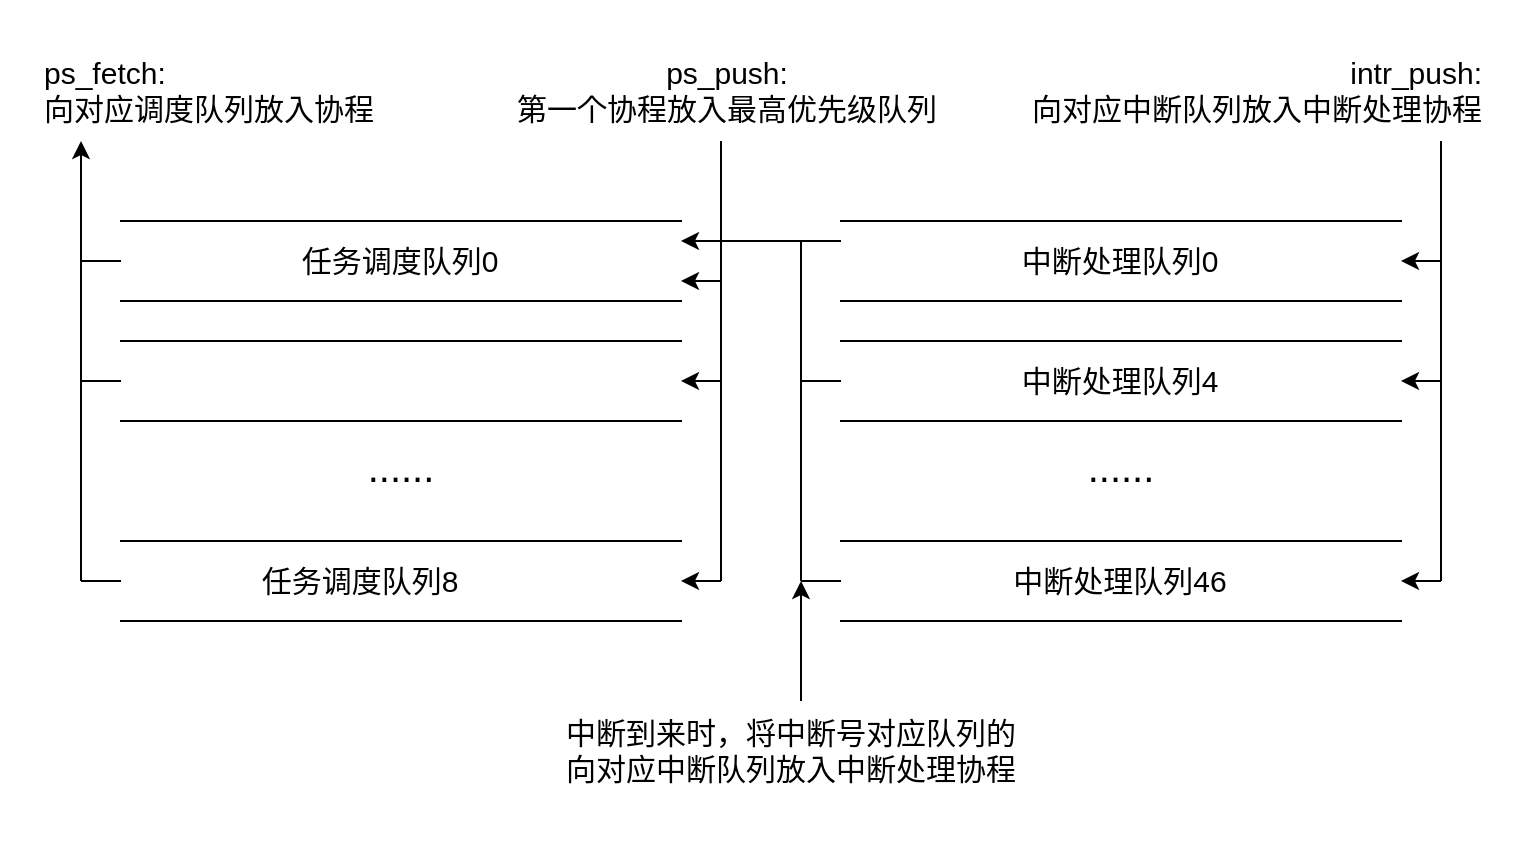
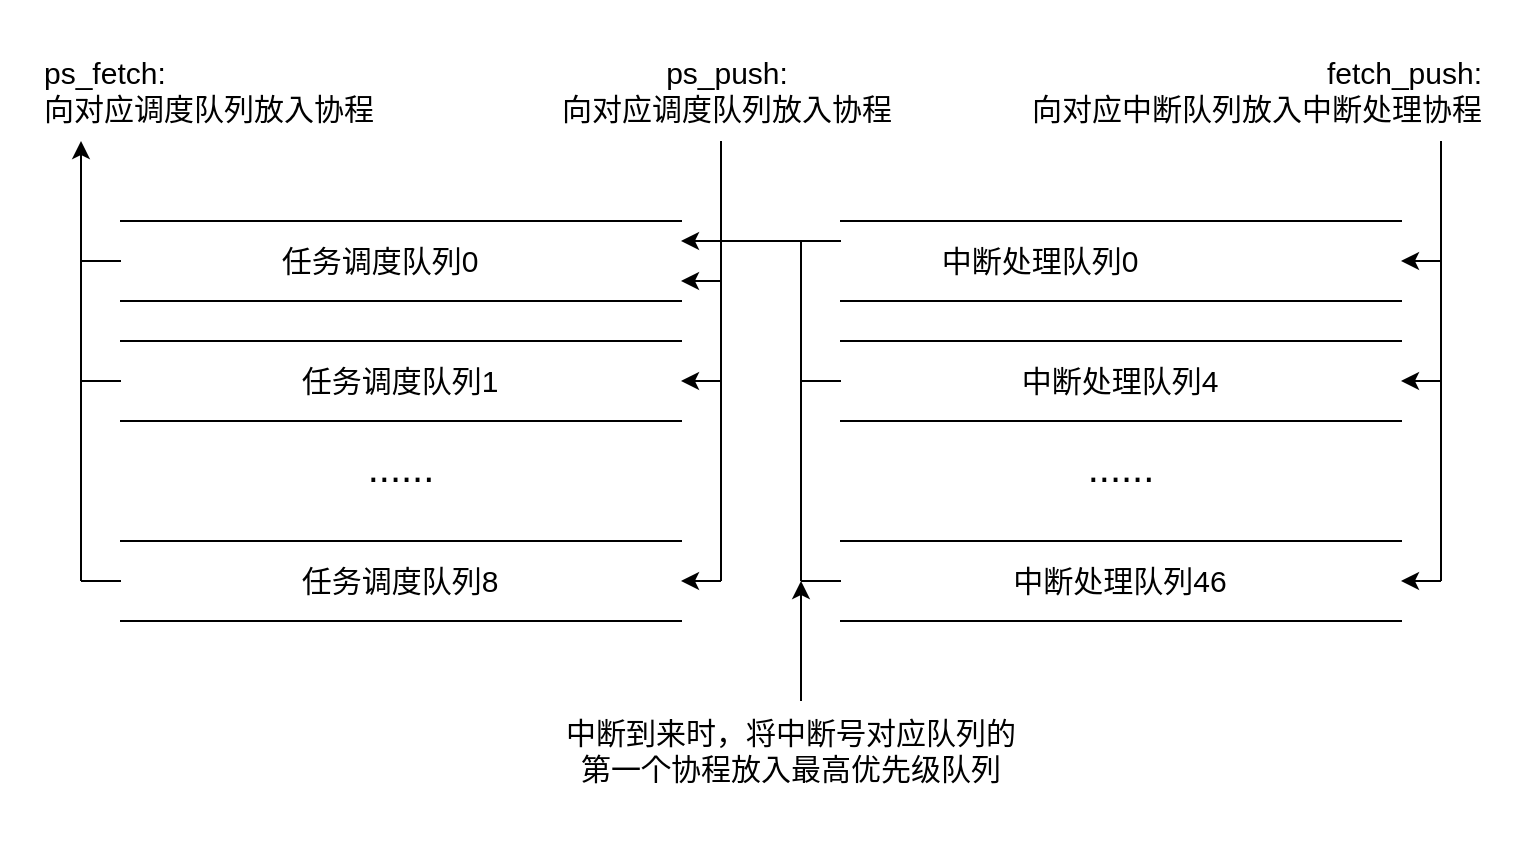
- <mxCell id="33" value="&lt;font style=&quot;font-size: 15px;&quot;&gt;ps_push:&lt;/font&gt;&lt;div style=&quot;font-size: 15px;&quot;&gt;&lt;font style=&quot;font-size: 15px;&quot;&gt;第一个协程放入最高优先级队列&lt;/font&gt;&lt;/div&gt;" style="text;html=1;align=center;verticalAlign=middle;resizable=0;points=[];autosize=1;strokeColor=none;fillColor=none;" parent="1" vertex="1"><mxGeometry x="268" y="20" width="190" height="50" as="geometry" /></mxCell>
+ <mxCell id="33" value="&lt;font style=&quot;font-size: 15px;&quot;&gt;ps_push:&lt;/font&gt;&lt;div style=&quot;font-size: 15px;&quot;&gt;&lt;font style=&quot;font-size: 15px;&quot;&gt;向对应调度队列放入协程&lt;/font&gt;&lt;/div&gt;" style="text;html=1;align=center;verticalAlign=middle;resizable=0;points=[];autosize=1;strokeColor=none;fillColor=none;" parent="1" vertex="1"><mxGeometry x="268" y="20" width="190" height="50" as="geometry" /></mxCell>
- <mxCell id="30" value="&lt;font style=&quot;font-size: 15px;&quot;&gt;intr_push:&lt;/font&gt;&lt;div style=&quot;font-size: 15px;&quot;&gt;&lt;font style=&quot;font-size: 15px;&quot;&gt;向对应中断队列放入中断处理协程&lt;/font&gt;&lt;/div&gt;" style="text;html=1;align=right;verticalAlign=middle;resizable=0;points=[];autosize=1;strokeColor=none;fillColor=none;" parent="1" vertex="1"><mxGeometry x="492" y="20" width="250" height="50" as="geometry" /></mxCell>
+ <mxCell id="30" value="&lt;font style=&quot;font-size: 15px;&quot;&gt;fetch_push:&lt;/font&gt;&lt;div style=&quot;font-size: 15px;&quot;&gt;&lt;font style=&quot;font-size: 15px;&quot;&gt;向对应中断队列放入中断处理协程&lt;/font&gt;&lt;/div&gt;" style="text;html=1;align=right;verticalAlign=middle;resizable=0;points=[];autosize=1;strokeColor=none;fillColor=none;" parent="1" vertex="1"><mxGeometry x="492" y="20" width="250" height="50" as="geometry" /></mxCell>
- <mxCell id="13" value="&lt;font style=&quot;font-size: 15px;&quot;&gt;任务调度队列0&lt;/font&gt;" style="text;html=1;align=center;verticalAlign=middle;whiteSpace=wrap;rounded=0;" parent="1" vertex="1"><mxGeometry x="132" y="115" width="136" height="30" as="geometry" /></mxCell>
+ <mxCell id="13" value="&lt;font style=&quot;font-size: 15px;&quot;&gt;任务调度队列0&lt;/font&gt;" style="text;html=1;align=center;verticalAlign=middle;whiteSpace=wrap;rounded=0;" parent="1" vertex="1"><mxGeometry x="122" y="115" width="136" height="30" as="geometry" /></mxCell>
- <mxCell id="26" value="&lt;font style=&quot;font-size: 15px;&quot;&gt;中断处理队列0&lt;/font&gt;" style="text;html=1;align=center;verticalAlign=middle;whiteSpace=wrap;rounded=0;" parent="1" vertex="1"><mxGeometry x="492" y="115" width="136" height="30" as="geometry" /></mxCell>
+ <mxCell id="26" value="&lt;font style=&quot;font-size: 15px;&quot;&gt;中断处理队列0&lt;/font&gt;" style="text;html=1;align=center;verticalAlign=middle;whiteSpace=wrap;rounded=0;" parent="1" vertex="1"><mxGeometry x="452" y="115" width="136" height="30" as="geometry" /></mxCell>
+ <mxCell id="14" value="&lt;font style=&quot;font-size: 15px;&quot;&gt;任务调度队列1&lt;/font&gt;" style="text;html=1;align=center;verticalAlign=middle;whiteSpace=wrap;rounded=0;" parent="1" vertex="1"><mxGeometry x="132" y="175" width="136" height="30" as="geometry" /></mxCell>
- <mxCell id="15" value="&lt;font style=&quot;font-size: 15px;&quot;&gt;任务调度队列8&lt;/font&gt;" style="text;html=1;align=center;verticalAlign=middle;whiteSpace=wrap;rounded=0;" parent="1" vertex="1"><mxGeometry x="112" y="275" width="136" height="30" as="geometry" /></mxCell>
+ <mxCell id="15" value="&lt;font style=&quot;font-size: 15px;&quot;&gt;任务调度队列8&lt;/font&gt;" style="text;html=1;align=center;verticalAlign=middle;whiteSpace=wrap;rounded=0;" parent="1" vertex="1"><mxGeometry x="132" y="275" width="136" height="30" as="geometry" /></mxCell>
- <mxCell id="37" value="&lt;span style=&quot;font-size: 15px;&quot;&gt;中断到来时，将中断号对应队列的&lt;/span&gt;&lt;div&gt;&lt;span style=&quot;font-size: 15px;&quot;&gt;向对应中断队列放入中断处理协程&lt;/span&gt;&lt;/div&gt;" style="text;html=1;align=center;verticalAlign=middle;resizable=0;points=[];autosize=1;strokeColor=none;fillColor=none;overflow=visible;imageAspect=1;" parent="1" vertex="1"><mxGeometry x="270" y="350" width="250" height="50" as="geometry" /></mxCell>
+ <mxCell id="37" value="&lt;span style=&quot;font-size: 15px;&quot;&gt;中断到来时，将中断号对应队列的&lt;/span&gt;&lt;div&gt;&lt;span style=&quot;font-size: 15px;&quot;&gt;第一个协程放入最高优先级队列&lt;/span&gt;&lt;/div&gt;" style="text;html=1;align=center;verticalAlign=middle;resizable=0;points=[];autosize=1;strokeColor=none;fillColor=none;overflow=visible;imageAspect=1;" parent="1" vertex="1"><mxGeometry x="270" y="350" width="250" height="50" as="geometry" /></mxCell>
